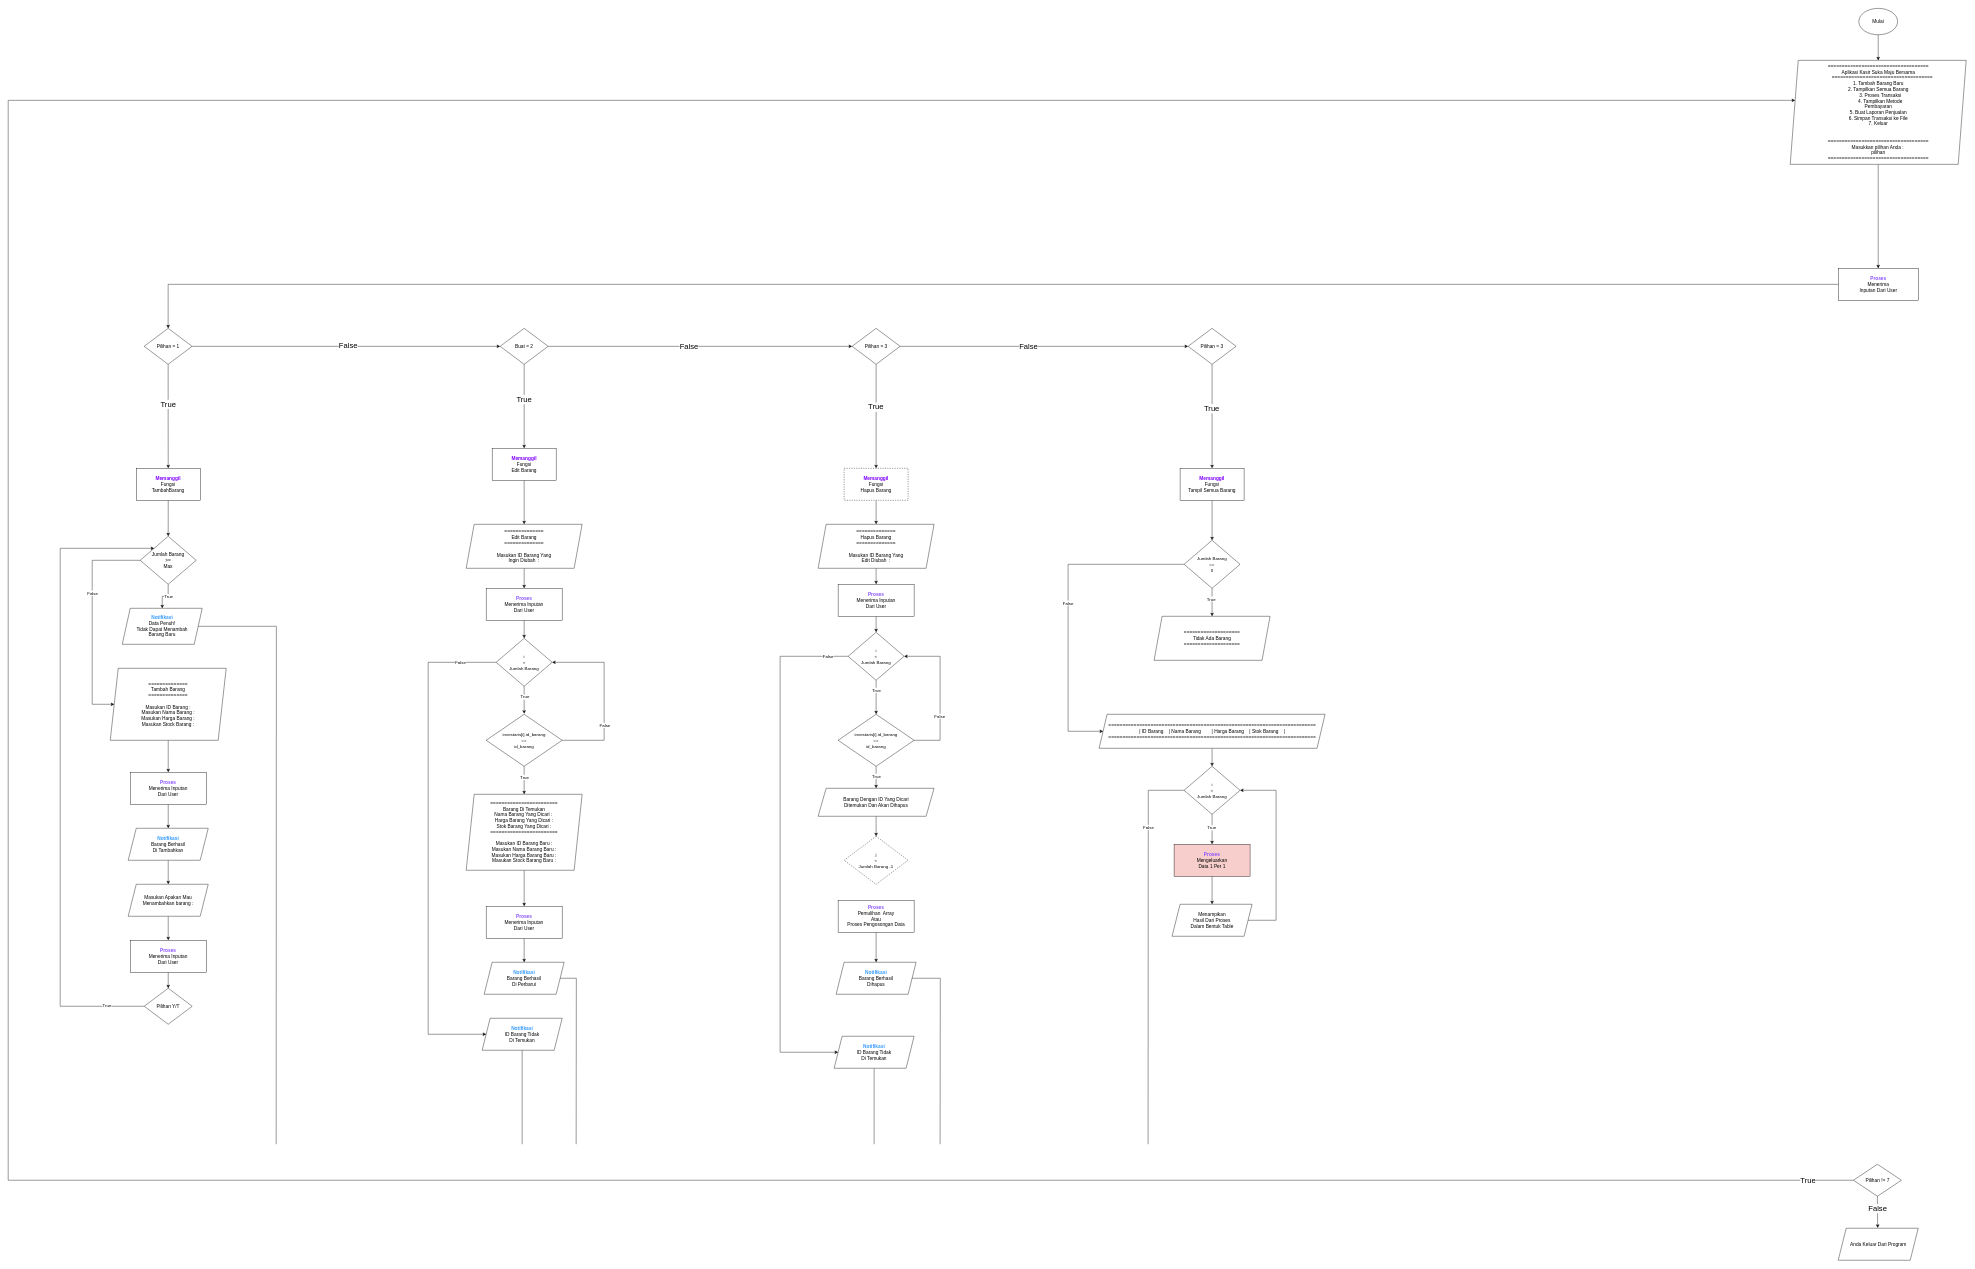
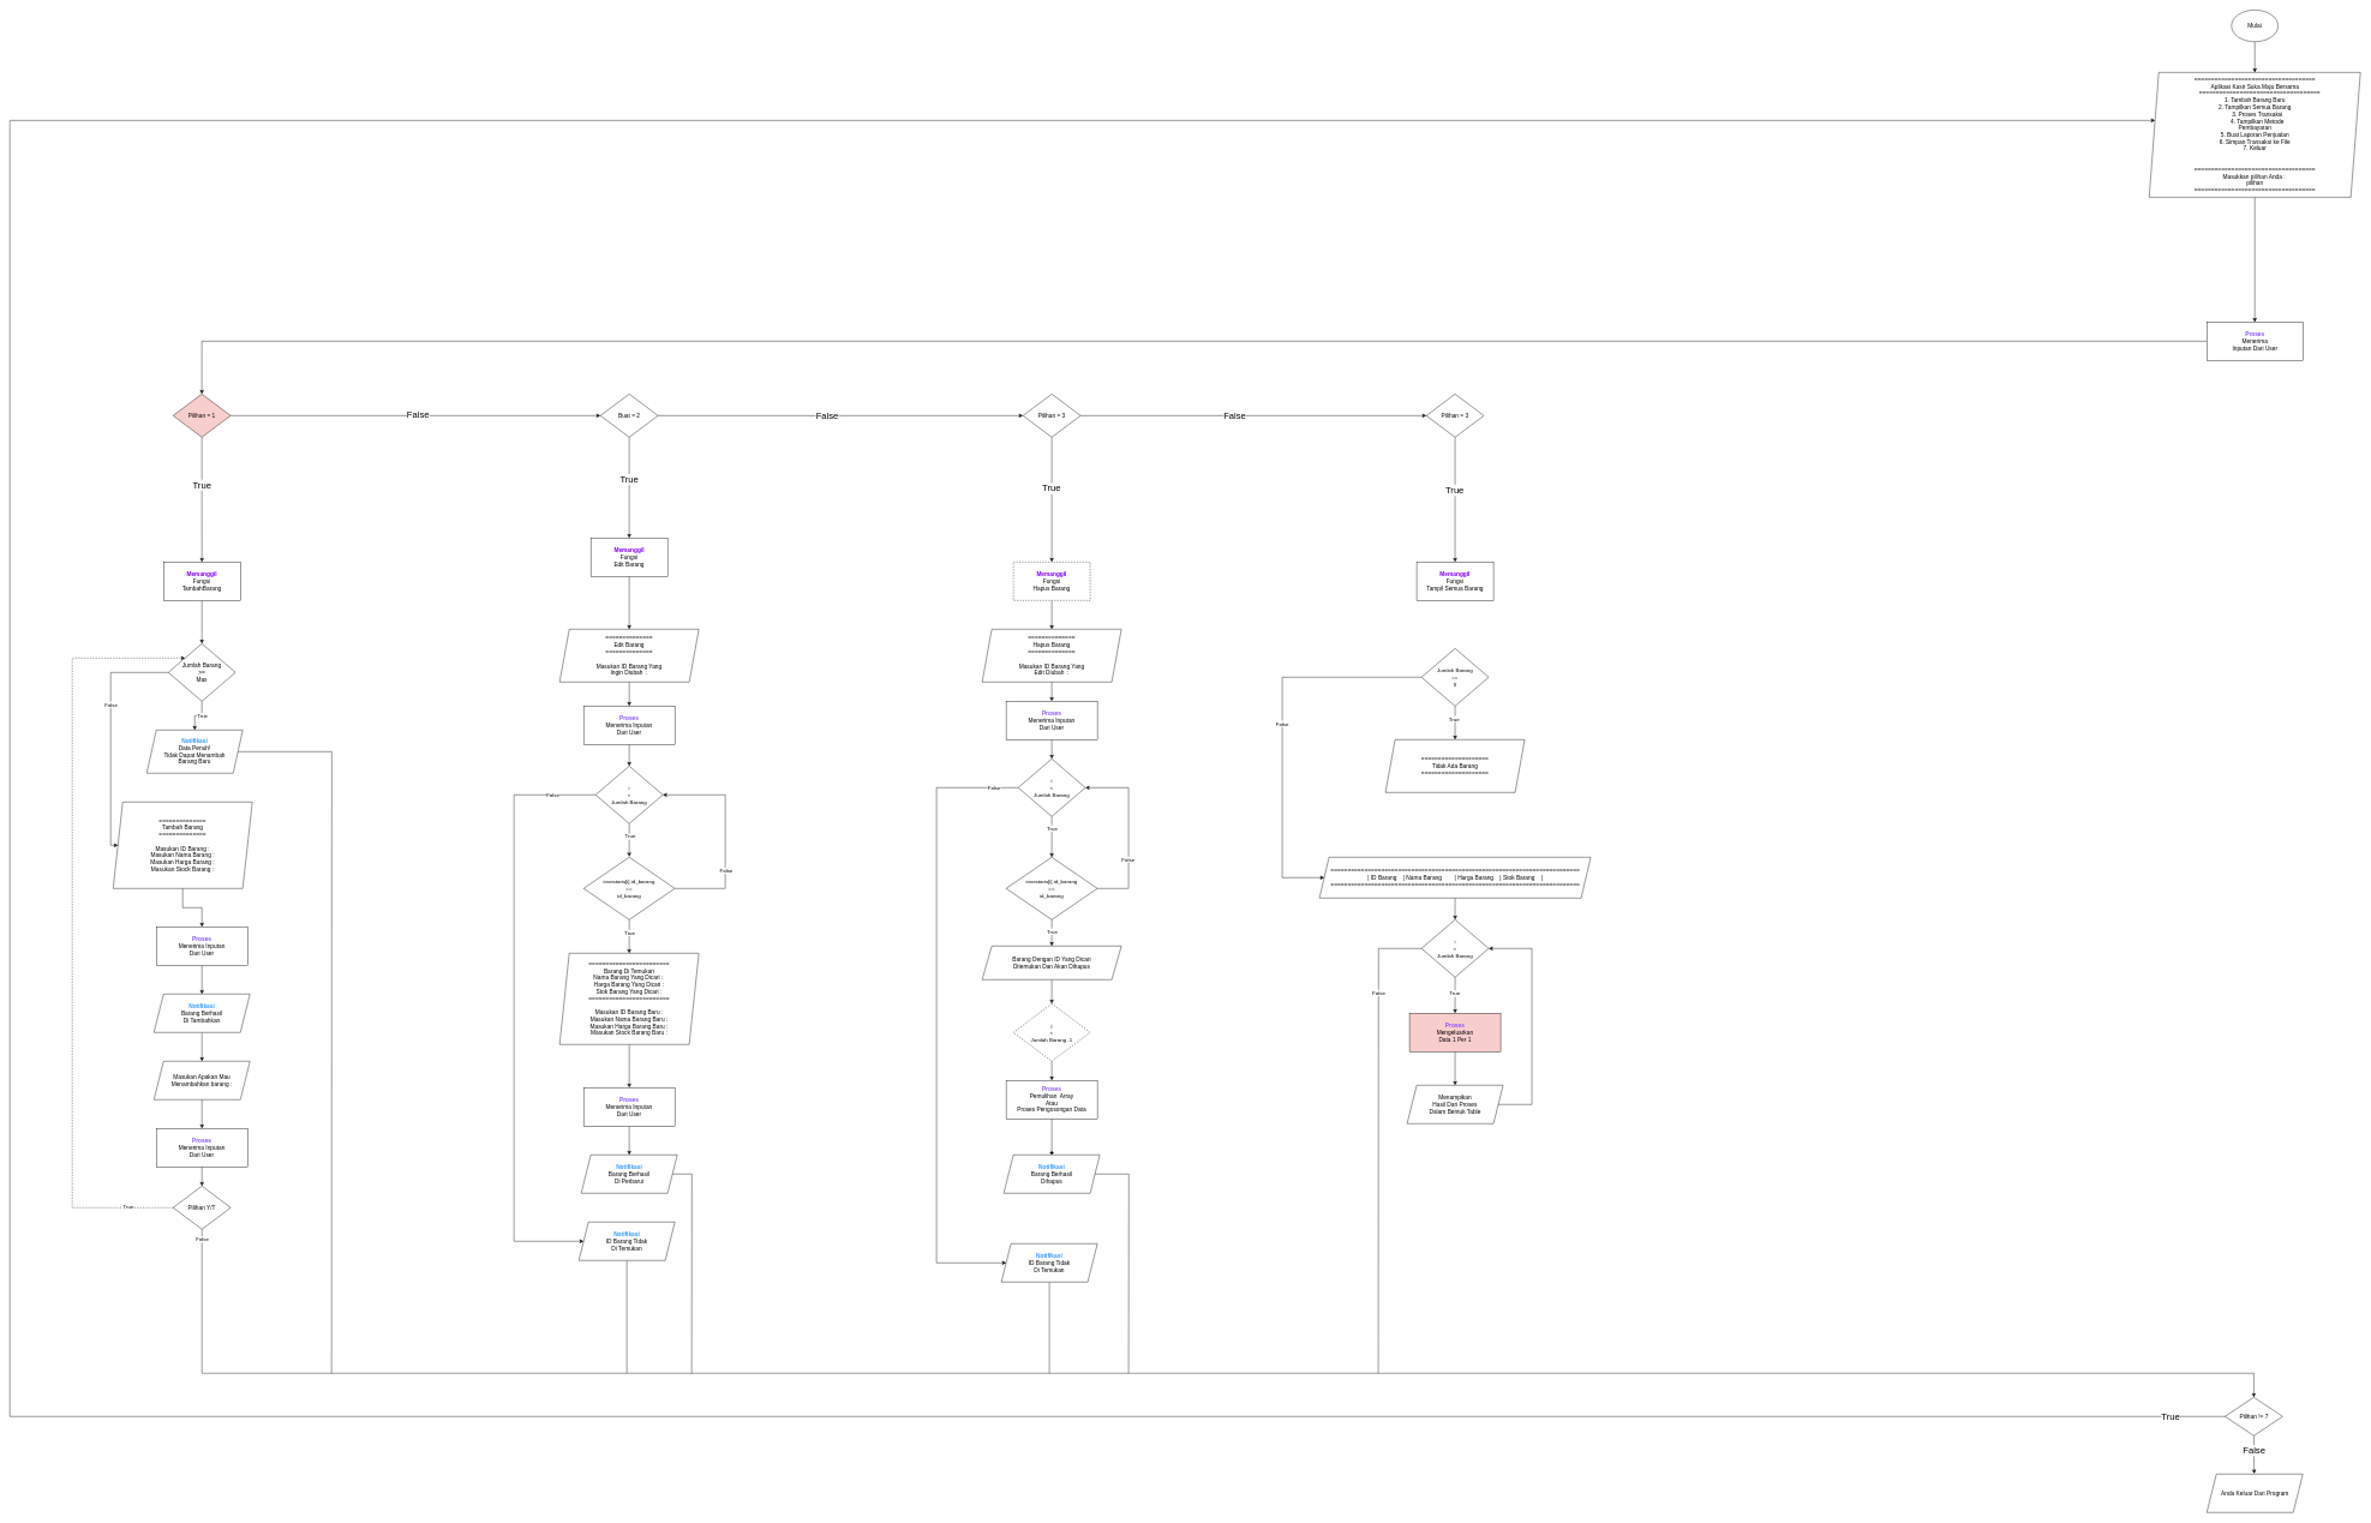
- <mxCell id="14" value="Pilihan = 1" style="rhombus;whiteSpace=wrap;html=1;" parent="1" vertex="1"><mxGeometry x="359.89" y="820" width="120" height="90" as="geometry" /></mxCell>
+ <mxCell id="14" value="Pilihan = 1" style="rhombus;whiteSpace=wrap;html=1;fillColor=#f8cecc;" parent="1" vertex="1"><mxGeometry x="359.89" y="820" width="120" height="90" as="geometry" /></mxCell>
- <mxCell id="106" style="edgeStyle=orthogonalEdgeStyle;rounded=0;orthogonalLoop=1;jettySize=auto;html=1;entryX=0.5;entryY=0;entryDx=0;entryDy=0;" edge="1" parent="1" source="107" target="112"><mxGeometry relative="1" as="geometry" /></mxCell>
- <mxCell id="62" value="==============&lt;br&gt;Tambah Barang&lt;br&gt;==============&lt;div&gt;&lt;br&gt;&lt;div&gt;Masukan ID Barang :&lt;br&gt;Masukan Nama Barang :&lt;br&gt;Masukan Harga Barang :&lt;br&gt;Masukan Stock Barang :&lt;/div&gt;&lt;/div&gt;" style="shape=parallelogram;perimeter=parallelogramPerimeter;whiteSpace=wrap;html=1;fixedSize=1;" vertex="1" parent="1"><mxGeometry x="275.14" y="1670" width="289.91" height="180" as="geometry" /></mxCell>
+ <mxCell id="62" value="==============&lt;br&gt;Tambah Barang&lt;br&gt;==============&lt;div&gt;&lt;br&gt;&lt;div&gt;Masukan ID Barang :&lt;br&gt;Masukan Nama Barang :&lt;br&gt;Masukan Harga Barang :&lt;br&gt;Masukan Stock Barang :&lt;/div&gt;&lt;/div&gt;" style="shape=parallelogram;perimeter=parallelogramPerimeter;whiteSpace=wrap;html=1;fixedSize=1;" vertex="1" parent="1"><mxGeometry x="235.14" y="1670" width="289.91" height="180" as="geometry" /></mxCell>
- <mxCell id="23" style="edgeStyle=orthogonalEdgeStyle;rounded=0;orthogonalLoop=1;jettySize=auto;html=1;entryX=0;entryY=0;entryDx=0;entryDy=0;" edge="1" parent="1" source="25" target="42"><mxGeometry relative="1" as="geometry"><Array as="points"><mxPoint x="150" y="2515" /><mxPoint x="150" y="1370" /></Array></mxGeometry></mxCell>
+ <mxCell id="23" style="edgeStyle=orthogonalEdgeStyle;rounded=0;orthogonalLoop=1;jettySize=auto;html=1;entryX=0;entryY=0;entryDx=0;entryDy=0;dashed=1;" edge="1" parent="1" source="25" target="42"><mxGeometry relative="1" as="geometry"><Array as="points"><mxPoint x="150" y="2515" /><mxPoint x="150" y="1370" /></Array></mxGeometry></mxCell>
+ <mxCell id="93" style="edgeStyle=orthogonalEdgeStyle;rounded=0;orthogonalLoop=1;jettySize=auto;html=1;entryX=0.5;entryY=0;entryDx=0;entryDy=0;" edge="1" parent="1" source="94" target="98"><mxGeometry relative="1" as="geometry" /></mxCell>
- <mxCell id="97" style="edgeStyle=orthogonalEdgeStyle;rounded=0;orthogonalLoop=1;jettySize=auto;html=1;entryX=0.5;entryY=0;entryDx=0;entryDy=0;" edge="1" parent="1" source="98" target="100"><mxGeometry relative="1" as="geometry" /></mxCell>
+ <mxCell id="97" style="edgeStyle=orthogonalEdgeStyle;rounded=0;orthogonalLoop=1;jettySize=auto;html=1;entryX=0.5;entryY=0;entryDx=0;entryDy=0;endArrow=diamond;" edge="1" parent="1" source="98" target="100"><mxGeometry relative="1" as="geometry" /></mxCell>
+ <mxCell id="21" style="edgeStyle=orthogonalEdgeStyle;rounded=0;orthogonalLoop=1;jettySize=auto;html=1;entryX=0.5;entryY=0;entryDx=0;entryDy=0;" edge="1" parent="1" source="25" target="26"><mxGeometry relative="1" as="geometry"><Array as="points"><mxPoint x="420" y="2860" /><mxPoint x="4693" y="2860" /></Array></mxGeometry></mxCell>
+ <mxCell id="22" value="False" style="edgeLabel;html=1;align=center;verticalAlign=middle;resizable=0;points=[];" vertex="1" connectable="0" parent="21"><mxGeometry x="-0.991" relative="1" as="geometry"><mxPoint as="offset" /></mxGeometry></mxCell>
